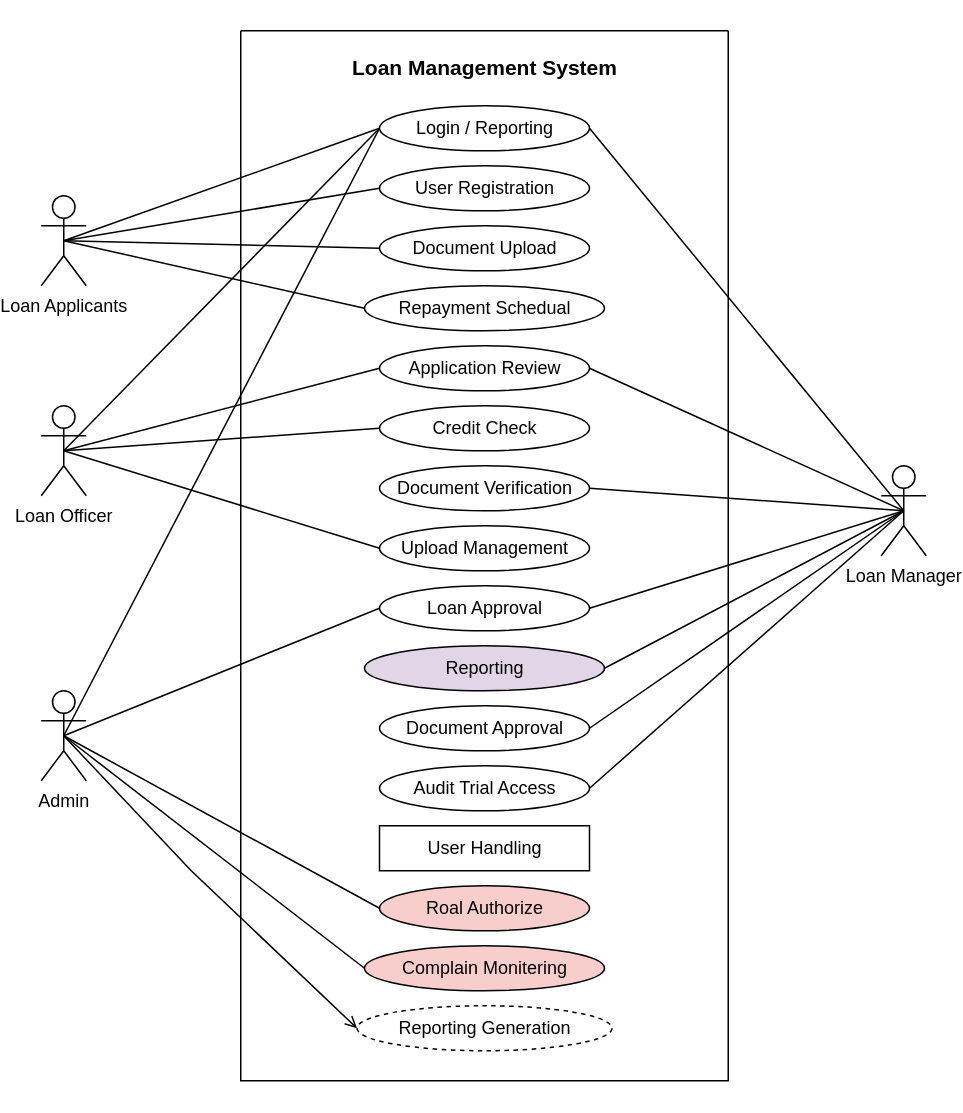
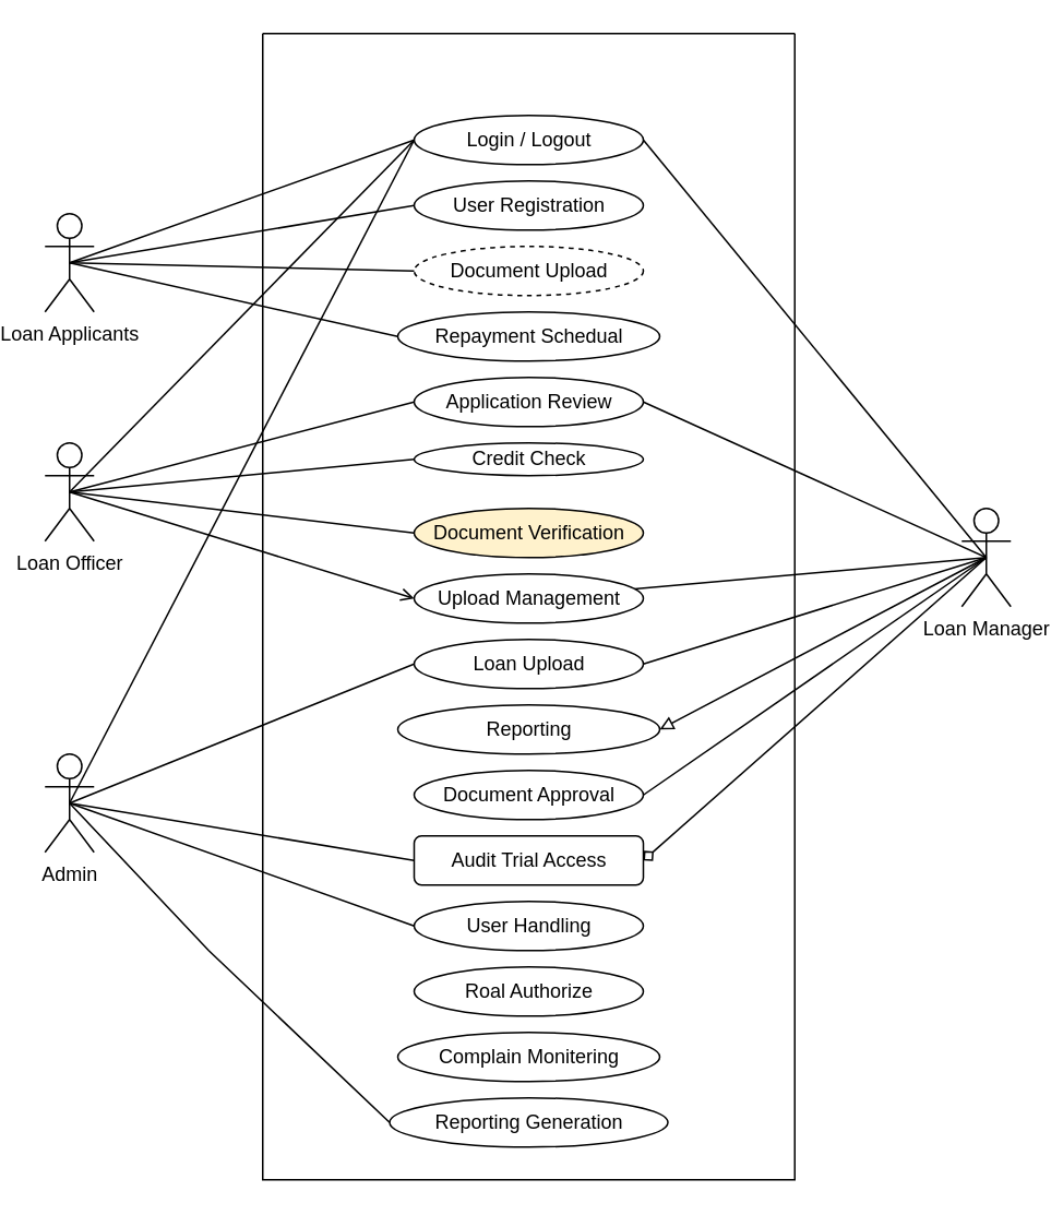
- <mxCell id="19" value="&lt;font style=&quot;font-size: 14px;&quot;&gt;&lt;b&gt;Loan Management System&lt;/b&gt;&lt;/font&gt;" style="text;html=1;align=center;verticalAlign=middle;whiteSpace=wrap;rounded=0;" vertex="1" parent="2"><mxGeometry x="42.5" y="10" width="240" height="30" as="geometry" /></mxCell>
- <mxCell id="3" value="Login / Reporting" style="ellipse;whiteSpace=wrap;html=1;" vertex="1" parent="2"><mxGeometry x="92.5" y="50" width="140" height="30" as="geometry" /></mxCell>
+ <mxCell id="3" value="Login / Logout" style="ellipse;whiteSpace=wrap;html=1;" vertex="1" parent="2"><mxGeometry x="92.5" y="50" width="140" height="30" as="geometry" /></mxCell>
- <mxCell id="5" value="Document Upload" style="ellipse;whiteSpace=wrap;html=1;" vertex="1" parent="2"><mxGeometry x="92.5" y="130" width="140" height="30" as="geometry" /></mxCell>
+ <mxCell id="5" value="Document Upload" style="ellipse;whiteSpace=wrap;html=1;dashed=1;" vertex="1" parent="2"><mxGeometry x="92.5" y="130" width="140" height="30" as="geometry" /></mxCell>
- <mxCell id="8" value="Credit Check" style="ellipse;whiteSpace=wrap;html=1;" vertex="1" parent="2"><mxGeometry x="92.5" y="250" width="140" height="30" as="geometry" /></mxCell>
+ <mxCell id="8" value="Credit Check" style="ellipse;whiteSpace=wrap;html=1;" vertex="1" parent="2"><mxGeometry x="92.5" y="250" width="140" height="20" as="geometry" /></mxCell>
+ <mxCell id="28" style="rounded=0;orthogonalLoop=1;jettySize=auto;html=1;exitX=0.5;exitY=0.5;exitDx=0;exitDy=0;exitPerimeter=0;entryX=0;entryY=0.5;entryDx=0;entryDy=0;endArrow=none;endFill=0;" edge="1" parent="1" source="30" target="9"><mxGeometry relative="1" as="geometry" /></mxCell>
- <mxCell id="9" value="Document Verification" style="ellipse;whiteSpace=wrap;html=1;" vertex="1" parent="2"><mxGeometry x="92.5" y="290" width="140" height="30" as="geometry" /></mxCell>
+ <mxCell id="9" value="Document Verification" style="ellipse;whiteSpace=wrap;html=1;fillColor=#fff2cc;" vertex="1" parent="2"><mxGeometry x="92.5" y="290" width="140" height="30" as="geometry" /></mxCell>
- <mxCell id="33" style="rounded=0;orthogonalLoop=1;jettySize=auto;html=1;exitX=0.5;exitY=0.5;exitDx=0;exitDy=0;exitPerimeter=0;entryX=1;entryY=0.5;entryDx=0;entryDy=0;endArrow=none;endFill=0;" edge="1" parent="1" source="38" target="9"><mxGeometry relative="1" as="geometry" /></mxCell>
+ <mxCell id="33" style="rounded=0;orthogonalLoop=1;jettySize=auto;html=1;exitX=0.5;exitY=0.5;exitDx=0;exitDy=0;exitPerimeter=0;endArrow=none;endFill=0;" edge="1" parent="1" source="38" target="10"><mxGeometry relative="1" as="geometry" /></mxCell>
- <mxCell id="29" style="rounded=0;orthogonalLoop=1;jettySize=auto;html=1;exitX=0.5;exitY=0.5;exitDx=0;exitDy=0;exitPerimeter=0;entryX=0;entryY=0.5;entryDx=0;entryDy=0;endArrow=none;endFill=0;" edge="1" parent="1" source="30" target="10"><mxGeometry relative="1" as="geometry" /></mxCell>
+ <mxCell id="29" style="rounded=0;orthogonalLoop=1;jettySize=auto;html=1;exitX=0.5;exitY=0.5;exitDx=0;exitDy=0;exitPerimeter=0;entryX=0;entryY=0.5;entryDx=0;entryDy=0;endArrow=open;endFill=0;" edge="1" parent="1" source="30" target="10"><mxGeometry relative="1" as="geometry" /></mxCell>
- <mxCell id="11" value="Loan Approval" style="ellipse;whiteSpace=wrap;html=1;" vertex="1" parent="2"><mxGeometry x="92.5" y="370" width="140" height="30" as="geometry" /></mxCell>
+ <mxCell id="11" value="Loan Upload" style="ellipse;whiteSpace=wrap;html=1;" vertex="1" parent="2"><mxGeometry x="92.5" y="370" width="140" height="30" as="geometry" /></mxCell>
- <mxCell id="35" style="rounded=0;orthogonalLoop=1;jettySize=auto;html=1;exitX=0.5;exitY=0.5;exitDx=0;exitDy=0;exitPerimeter=0;entryX=1;entryY=0.5;entryDx=0;entryDy=0;endArrow=none;endFill=0;" edge="1" parent="1" source="38" target="12"><mxGeometry relative="1" as="geometry" /></mxCell>
+ <mxCell id="35" style="rounded=0;orthogonalLoop=1;jettySize=auto;html=1;exitX=0.5;exitY=0.5;exitDx=0;exitDy=0;exitPerimeter=0;entryX=1;entryY=0.5;entryDx=0;entryDy=0;endArrow=block;endFill=0;" edge="1" parent="1" source="38" target="12"><mxGeometry relative="1" as="geometry" /></mxCell>
- <mxCell id="12" value="Reporting" style="ellipse;whiteSpace=wrap;html=1;fillColor=#e1d5e7;" vertex="1" parent="2"><mxGeometry x="82.5" y="410" width="160" height="30" as="geometry" /></mxCell>
+ <mxCell id="12" value="Reporting" style="ellipse;whiteSpace=wrap;html=1;" vertex="1" parent="2"><mxGeometry x="82.5" y="410" width="160" height="30" as="geometry" /></mxCell>
+ <mxCell id="45" style="rounded=0;orthogonalLoop=1;jettySize=auto;html=1;exitX=0.5;exitY=0.5;exitDx=0;exitDy=0;exitPerimeter=0;entryX=0;entryY=0.5;entryDx=0;entryDy=0;endArrow=none;endFill=0;" edge="1" parent="1" source="46" target="14"><mxGeometry relative="1" as="geometry" /></mxCell>
- <mxCell id="37" style="rounded=0;orthogonalLoop=1;jettySize=auto;html=1;exitX=0.5;exitY=0.5;exitDx=0;exitDy=0;exitPerimeter=0;entryX=1;entryY=0.5;entryDx=0;entryDy=0;endArrow=none;endFill=0;" edge="1" parent="1" source="38" target="14"><mxGeometry relative="1" as="geometry" /></mxCell>
+ <mxCell id="37" style="rounded=0;orthogonalLoop=1;jettySize=auto;html=1;exitX=0.5;exitY=0.5;exitDx=0;exitDy=0;exitPerimeter=0;entryX=1;entryY=0.5;entryDx=0;entryDy=0;endArrow=diamond;endFill=0;" edge="1" parent="1" source="38" target="14"><mxGeometry relative="1" as="geometry" /></mxCell>
- <mxCell id="14" value="Audit Trial Access" style="ellipse;whiteSpace=wrap;html=1;" vertex="1" parent="2"><mxGeometry x="92.5" y="490" width="140" height="30" as="geometry" /></mxCell>
+ <mxCell id="14" value="Audit Trial Access" style="whiteSpace=wrap;html=1;rounded=1;" vertex="1" parent="2"><mxGeometry x="92.5" y="490" width="140" height="30" as="geometry" /></mxCell>
+ <mxCell id="42" style="rounded=0;orthogonalLoop=1;jettySize=auto;html=1;exitX=0.5;exitY=0.5;exitDx=0;exitDy=0;exitPerimeter=0;entryX=0;entryY=0.5;entryDx=0;entryDy=0;endArrow=none;endFill=0;" edge="1" parent="1" source="46" target="15"><mxGeometry relative="1" as="geometry" /></mxCell>
- <mxCell id="41" style="rounded=0;orthogonalLoop=1;jettySize=auto;html=1;exitX=0.5;exitY=0.5;exitDx=0;exitDy=0;exitPerimeter=0;entryX=0;entryY=0.5;entryDx=0;entryDy=0;endArrow=none;endFill=0;" edge="1" parent="1" source="46" target="16"><mxGeometry relative="1" as="geometry" /></mxCell>
- <mxCell id="15" value="User Handling" style="whiteSpace=wrap;html=1;rounded=0;" vertex="1" parent="2"><mxGeometry x="92.5" y="530" width="140" height="30" as="geometry" /></mxCell>
+ <mxCell id="15" value="User Handling" style="ellipse;whiteSpace=wrap;html=1;" vertex="1" parent="2"><mxGeometry x="92.5" y="530" width="140" height="30" as="geometry" /></mxCell>
- <mxCell id="40" style="rounded=0;orthogonalLoop=1;jettySize=auto;html=1;exitX=0.5;exitY=0.5;exitDx=0;exitDy=0;exitPerimeter=0;entryX=0;entryY=0.5;entryDx=0;entryDy=0;endArrow=none;endFill=0;" edge="1" parent="1" source="46" target="17"><mxGeometry relative="1" as="geometry" /></mxCell>
- <mxCell id="16" value="Roal Authorize" style="ellipse;whiteSpace=wrap;html=1;fillColor=#f8cecc;" vertex="1" parent="2"><mxGeometry x="92.5" y="570" width="140" height="30" as="geometry" /></mxCell>
+ <mxCell id="16" value="Roal Authorize" style="ellipse;whiteSpace=wrap;html=1;" vertex="1" parent="2"><mxGeometry x="92.5" y="570" width="140" height="30" as="geometry" /></mxCell>
- <mxCell id="17" value="Complain Monitering" style="ellipse;whiteSpace=wrap;html=1;fillColor=#f8cecc;" vertex="1" parent="2"><mxGeometry x="82.5" y="610" width="160" height="30" as="geometry" /></mxCell>
+ <mxCell id="17" value="Complain Monitering" style="ellipse;whiteSpace=wrap;html=1;" vertex="1" parent="2"><mxGeometry x="82.5" y="610" width="160" height="30" as="geometry" /></mxCell>
- <mxCell id="39" style="rounded=0;orthogonalLoop=1;jettySize=auto;html=1;exitX=0.5;exitY=0.5;exitDx=0;exitDy=0;exitPerimeter=0;entryX=0;entryY=0.5;entryDx=0;entryDy=0;endArrow=open;endFill=0;" edge="1" parent="1" source="46" target="18"><mxGeometry relative="1" as="geometry"><Array as="points"><mxPoint x="120" y="580" /></Array></mxGeometry></mxCell>
+ <mxCell id="39" style="rounded=0;orthogonalLoop=1;jettySize=auto;html=1;exitX=0.5;exitY=0.5;exitDx=0;exitDy=0;exitPerimeter=0;entryX=0;entryY=0.5;entryDx=0;entryDy=0;endArrow=none;endFill=0;" edge="1" parent="1" source="46" target="18"><mxGeometry relative="1" as="geometry"><Array as="points"><mxPoint x="120" y="580" /></Array></mxGeometry></mxCell>
- <mxCell id="18" value="Reporting Generation" style="ellipse;whiteSpace=wrap;html=1;dashed=1;" vertex="1" parent="2"><mxGeometry x="77.5" y="650" width="170" height="30" as="geometry" /></mxCell>
+ <mxCell id="18" value="Reporting Generation" style="ellipse;whiteSpace=wrap;html=1;" vertex="1" parent="2"><mxGeometry x="77.5" y="650" width="170" height="30" as="geometry" /></mxCell>
